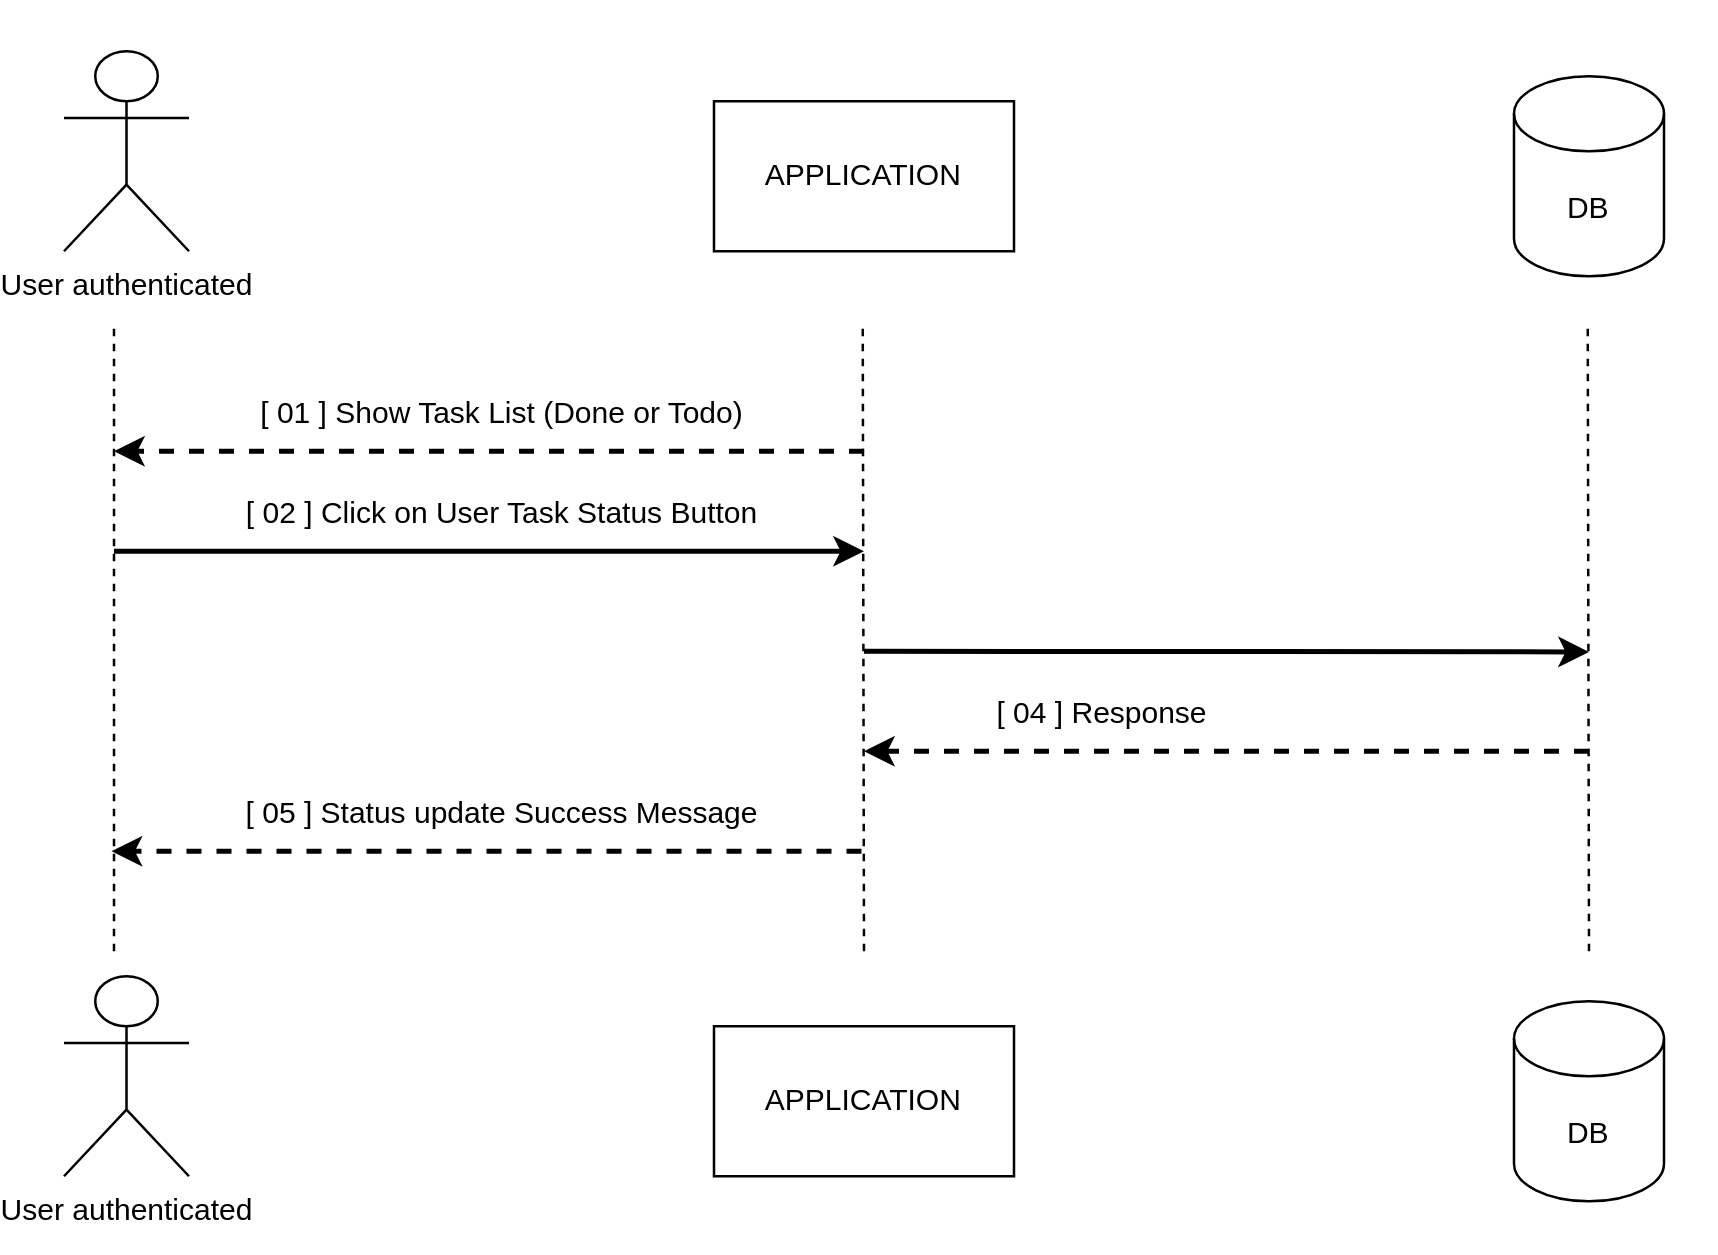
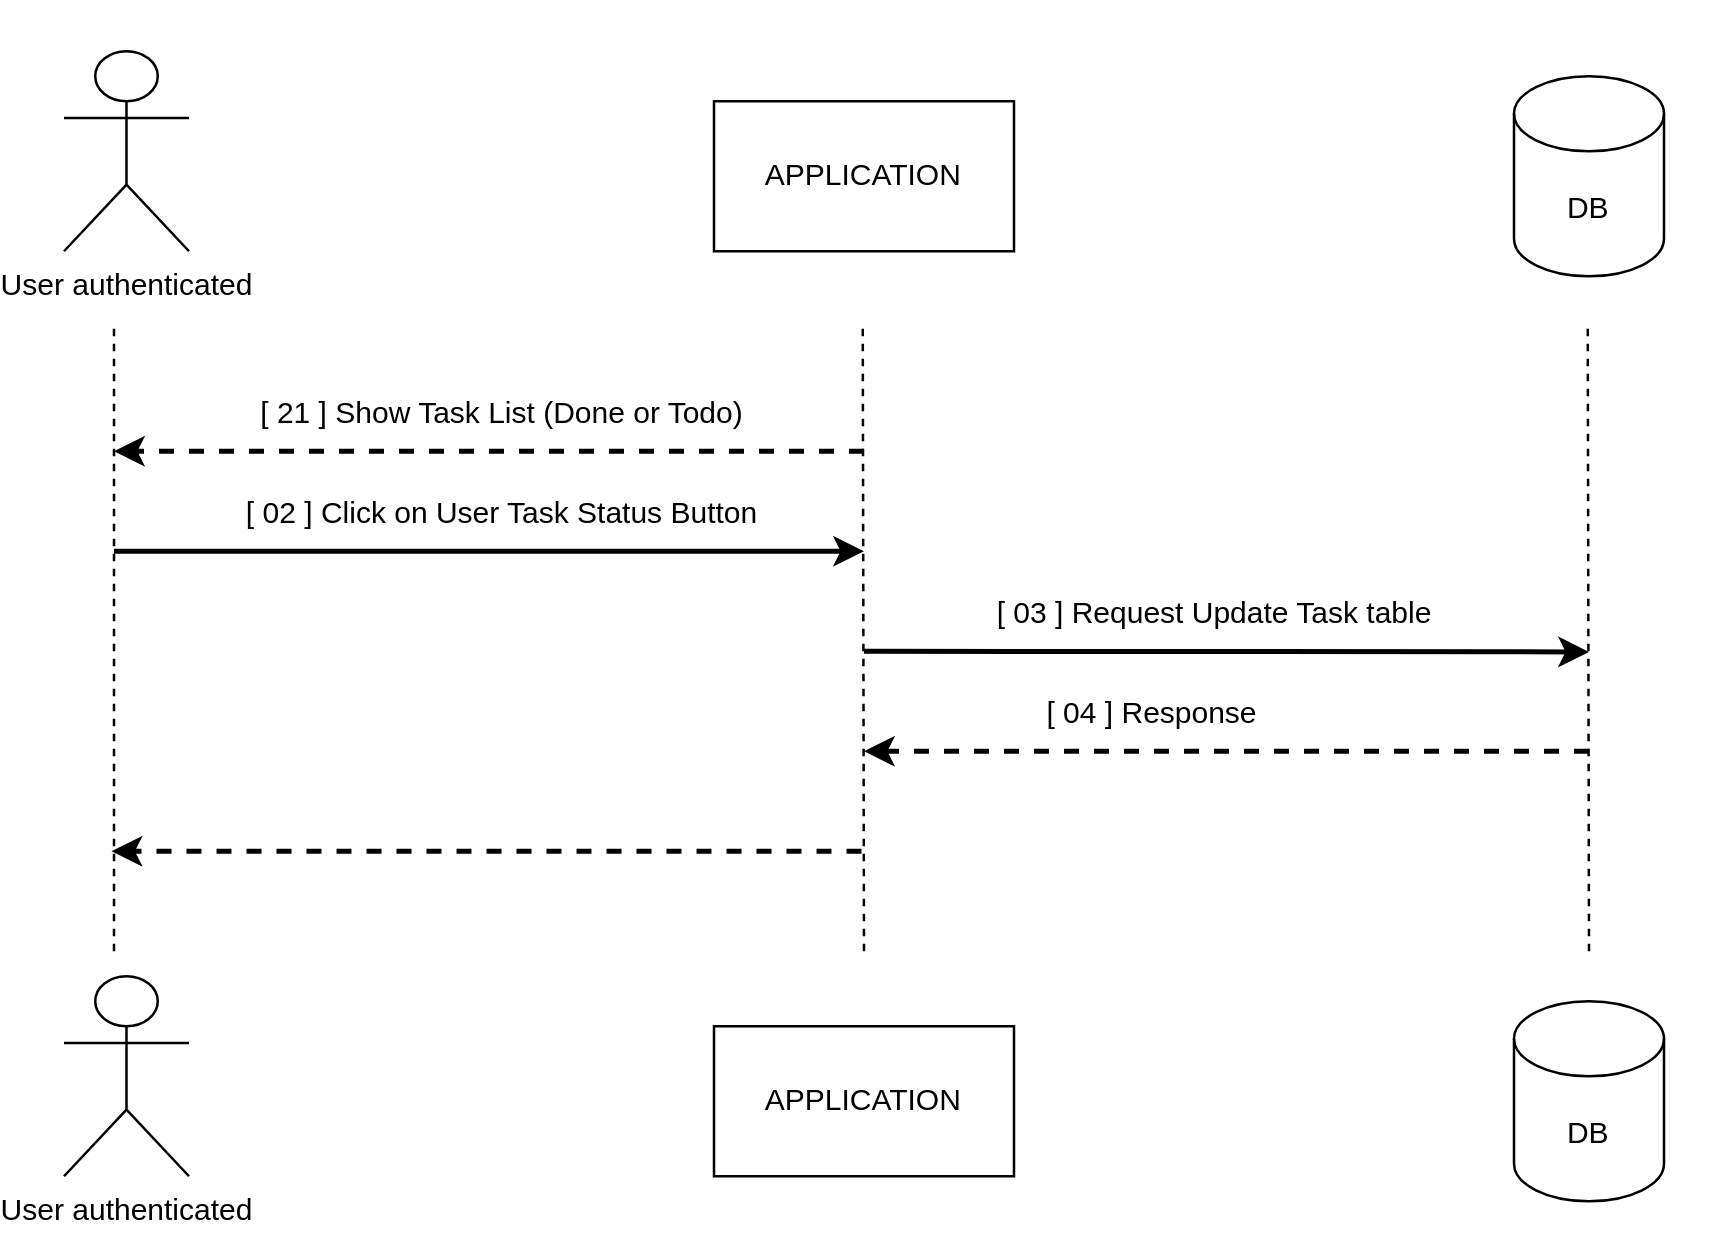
- <mxCell id="12" value="[ 01 ] Show Task List (Done or Todo)" style="text;html=1;align=center;verticalAlign=middle;resizable=0;points=[];autosize=1;strokeColor=none;fillColor=none;" vertex="1" parent="1"><mxGeometry x="85" y="150" width="220" height="30" as="geometry" /></mxCell>
+ <mxCell id="12" value="[ 21 ] Show Task List (Done or Todo)" style="text;html=1;align=center;verticalAlign=middle;resizable=0;points=[];autosize=1;strokeColor=none;fillColor=none;" vertex="1" parent="1"><mxGeometry x="85" y="150" width="220" height="30" as="geometry" /></mxCell>
+ <mxCell id="16" value="[ 03 ] Request Update Task table" style="text;html=1;align=center;verticalAlign=middle;resizable=0;points=[];autosize=1;strokeColor=none;fillColor=none;" vertex="1" parent="1"><mxGeometry x="380" y="230" width="200" height="30" as="geometry" /></mxCell>
- <mxCell id="18" value="[ 04 ] Response" style="text;html=1;align=center;verticalAlign=middle;resizable=0;points=[];autosize=1;strokeColor=none;fillColor=none;" vertex="1" parent="1"><mxGeometry x="380" y="269.997" width="110" height="30" as="geometry" /></mxCell>
+ <mxCell id="18" value="[ 04 ] Response" style="text;html=1;align=center;verticalAlign=middle;resizable=0;points=[];autosize=1;strokeColor=none;fillColor=none;" vertex="1" parent="1"><mxGeometry x="400" y="269.997" width="110" height="30" as="geometry" /></mxCell>
- <mxCell id="19" value="[ 05 ] Status update Success Message" style="text;html=1;align=center;verticalAlign=middle;resizable=0;points=[];autosize=1;strokeColor=none;fillColor=none;" vertex="1" parent="1"><mxGeometry x="80" y="310.001" width="230" height="30" as="geometry" /></mxCell>
